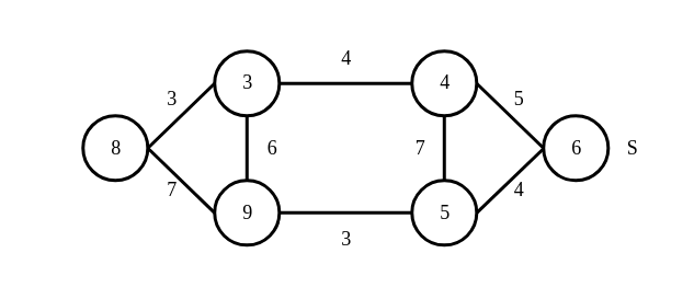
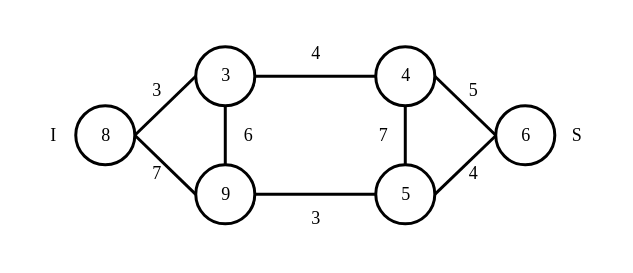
+ <mxCell id="25" value="I" style="text;html=1;align=center;verticalAlign=middle;resizable=0;points=[];autosize=1;strokeColor=none;fillColor=none;fontFamily=Times New Roman;fontSource=https%3A%2F%2Ffonts.googleapis.com%2Fcss%3Ffamily%3DTimes%2BNew%2BRoman;" parent="1" vertex="1"><mxGeometry x="20" y="74.69" width="30" height="30" as="geometry" /></mxCell>
